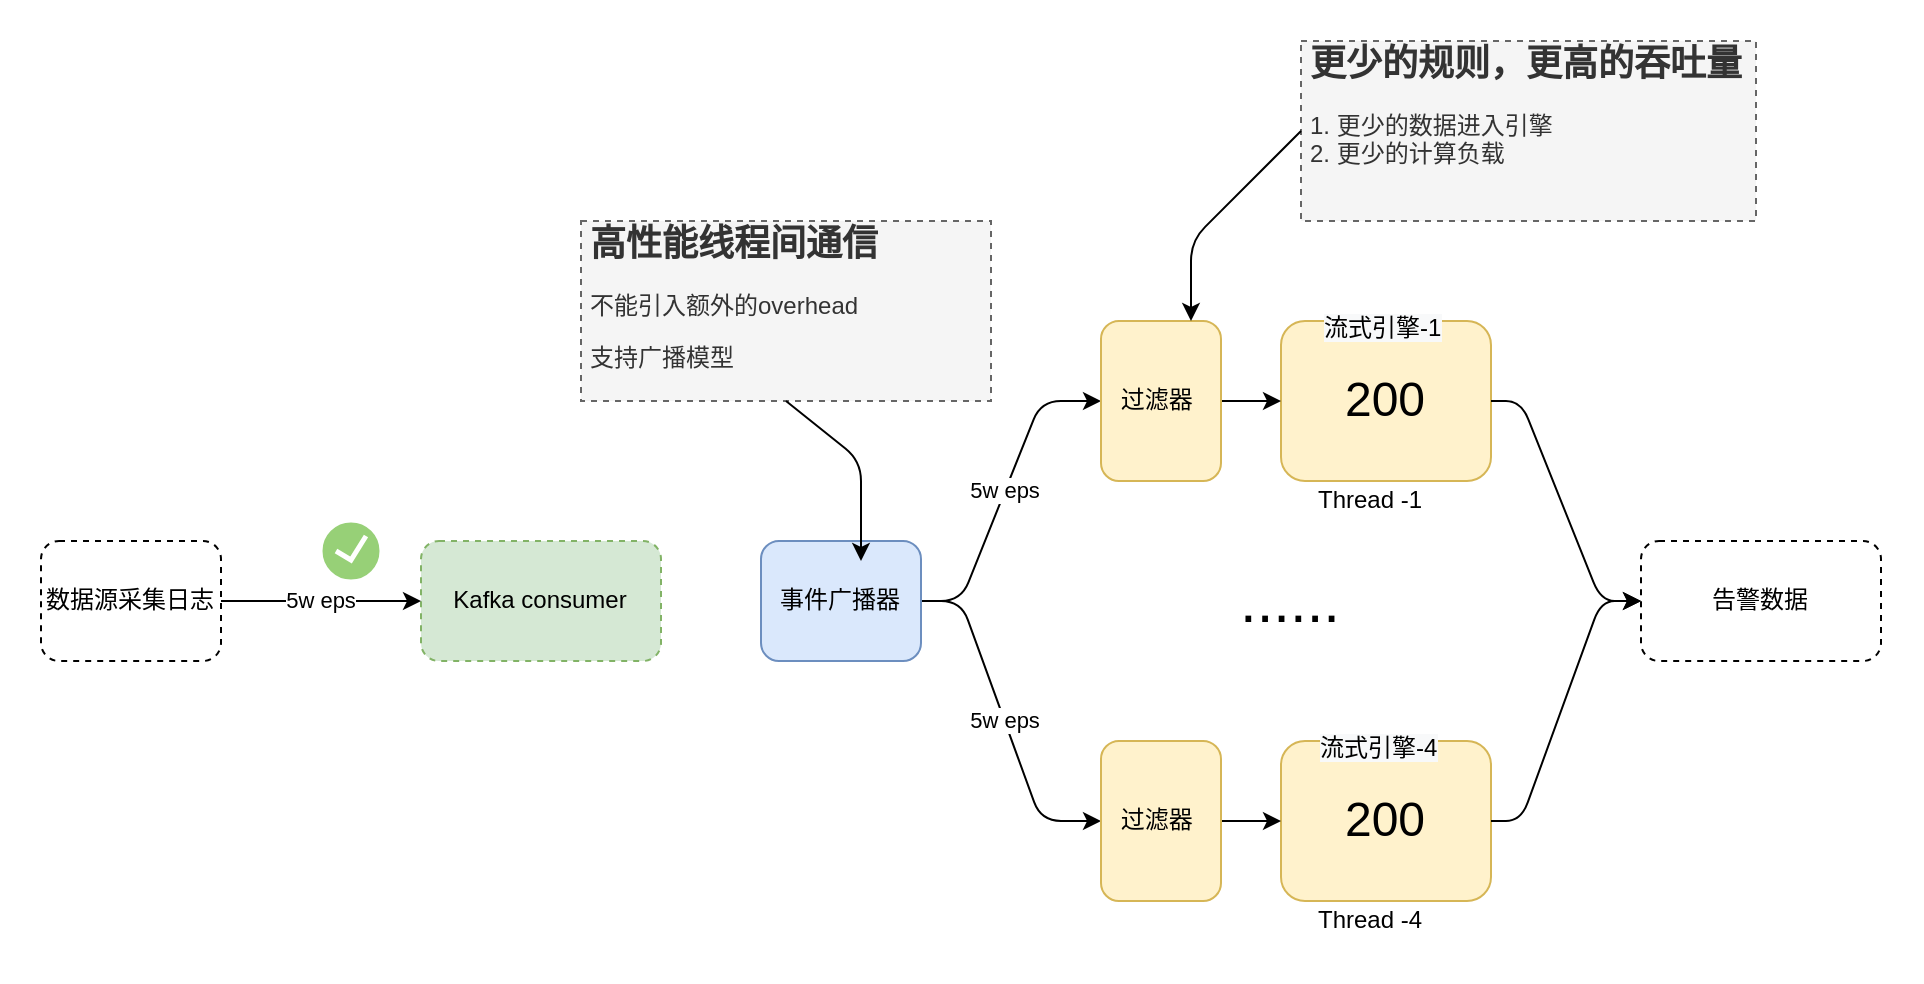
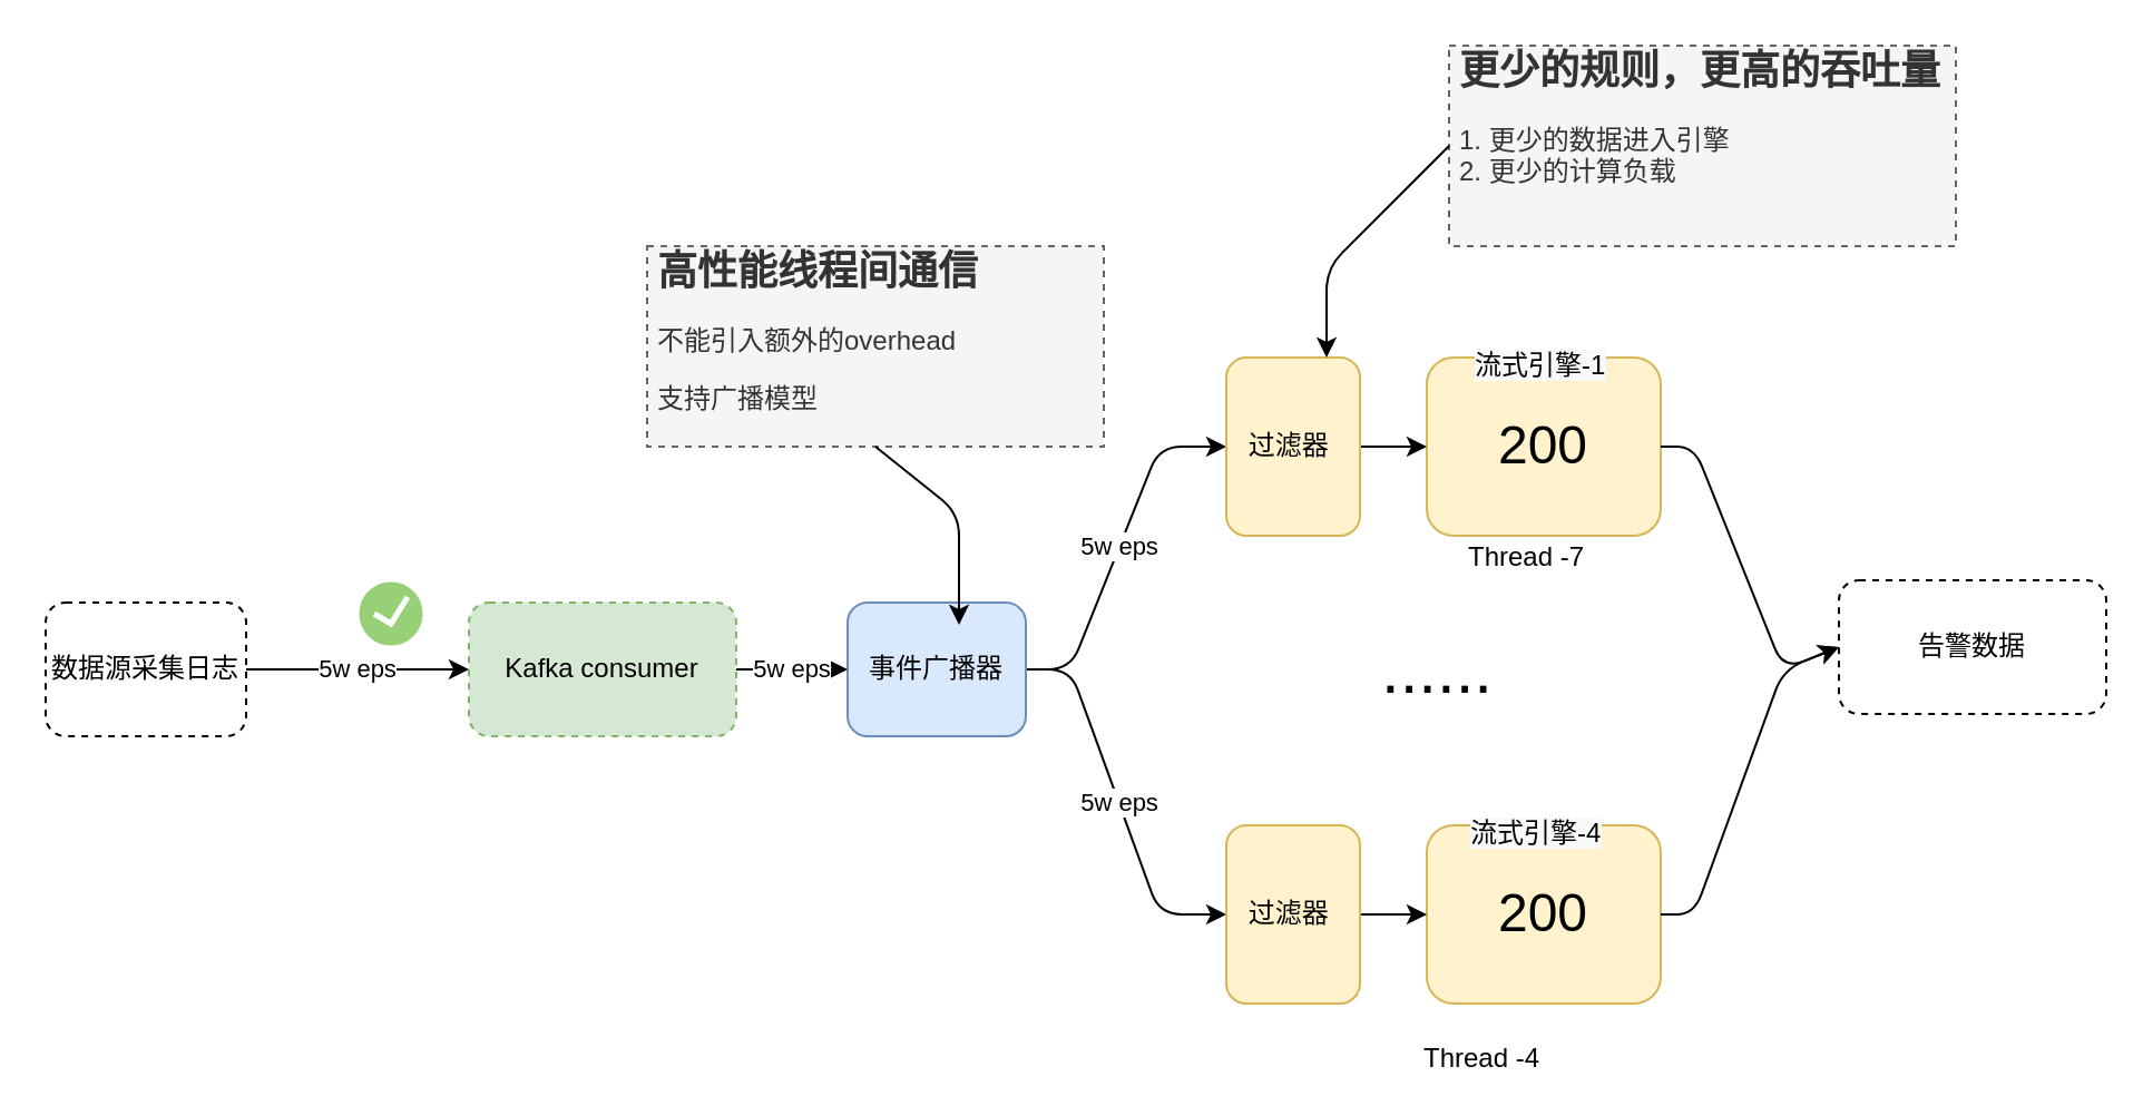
- <mxCell id="14" value="Thread -1" style="text;html=1;strokeColor=none;fillColor=none;align=center;verticalAlign=middle;whiteSpace=wrap;rounded=0;" parent="1" vertex="1"><mxGeometry x="640" y="240" width="90" height="20" as="geometry" /></mxCell>
+ <mxCell id="14" value="Thread -7" style="text;html=1;strokeColor=none;fillColor=none;align=center;verticalAlign=middle;whiteSpace=wrap;rounded=0;" parent="1" vertex="1"><mxGeometry x="640" y="240" width="90" height="20" as="geometry" /></mxCell>
+ <mxCell id="13" value="5w eps" style="endArrow=classic;html=1;exitX=1;exitY=0.5;exitDx=0;exitDy=0;entryX=0;entryY=0.5;entryDx=0;entryDy=0;" parent="1" source="2" target="12" edge="1"><mxGeometry relative="1" as="geometry"><mxPoint x="170" y="310" as="sourcePoint" /><mxPoint x="370" y="320" as="targetPoint" /><Array as="points" /></mxGeometry></mxCell>
- <mxCell id="17" value="告警数据" style="rounded=1;whiteSpace=wrap;html=1;dashed=1;" parent="1" vertex="1"><mxGeometry x="820" y="270" width="120" height="60" as="geometry" /></mxCell>
+ <mxCell id="17" value="告警数据" style="rounded=1;whiteSpace=wrap;html=1;dashed=1;" parent="1" vertex="1"><mxGeometry x="825" y="260" width="120" height="60" as="geometry" /></mxCell>
- <mxCell id="15" value="Thread -4" style="text;html=1;strokeColor=none;fillColor=none;align=center;verticalAlign=middle;whiteSpace=wrap;rounded=0;" parent="1" vertex="1"><mxGeometry x="640" y="450" width="90" height="20" as="geometry" /></mxCell>
+ <mxCell id="15" value="Thread -4" style="text;html=1;strokeColor=none;fillColor=none;align=center;verticalAlign=middle;whiteSpace=wrap;rounded=0;" parent="1" vertex="1"><mxGeometry x="620" y="465" width="90" height="20" as="geometry" /></mxCell>
